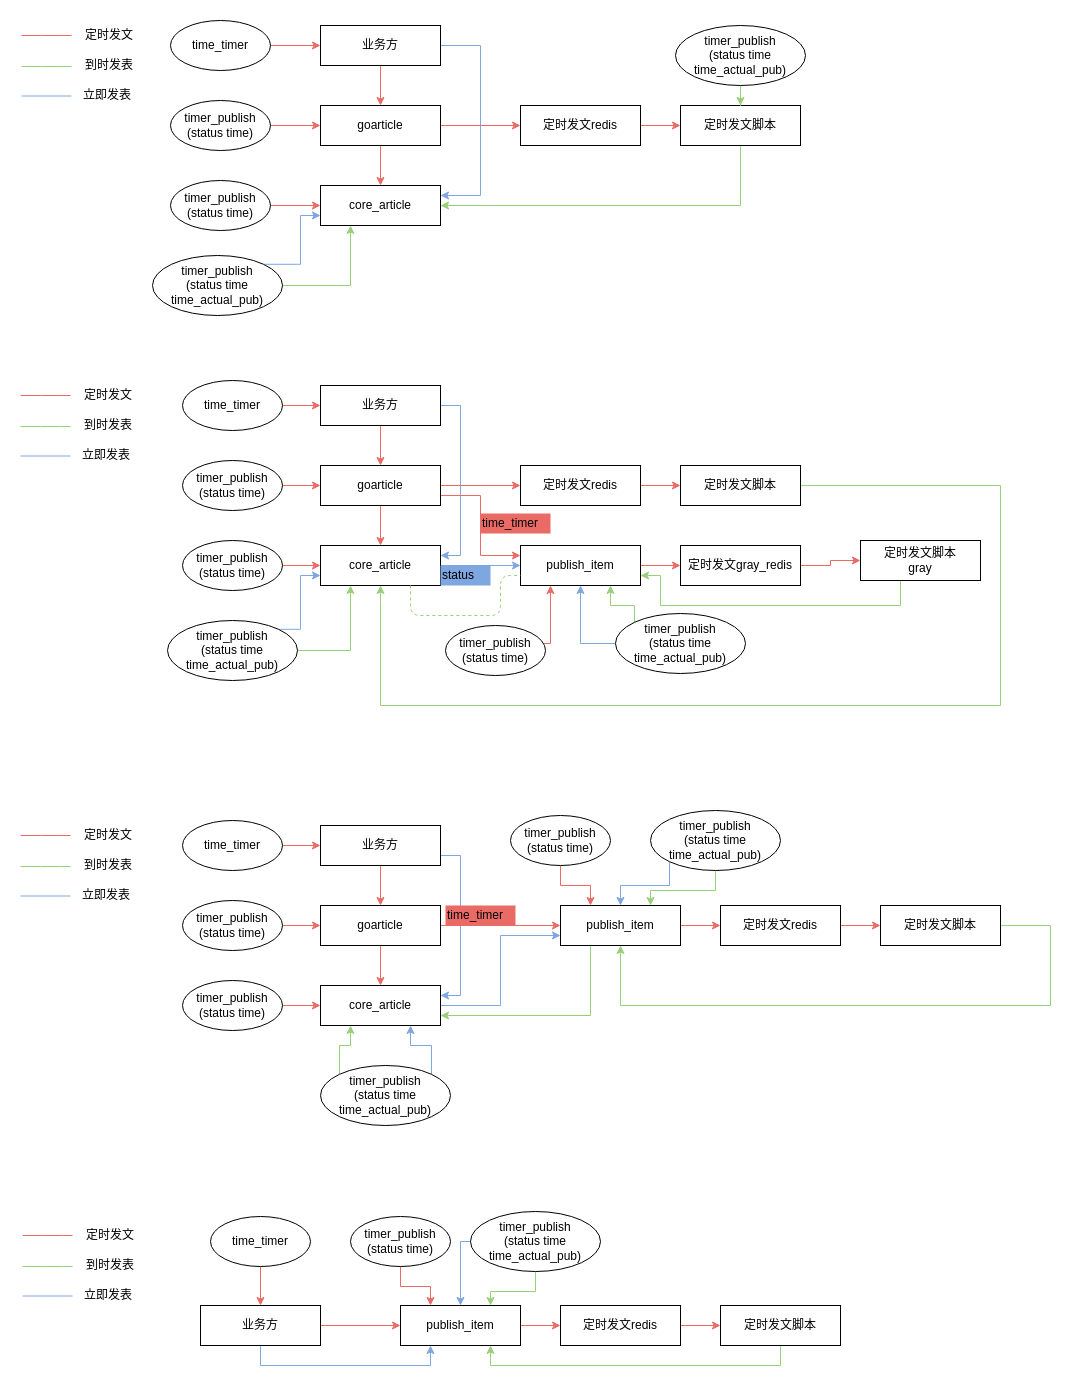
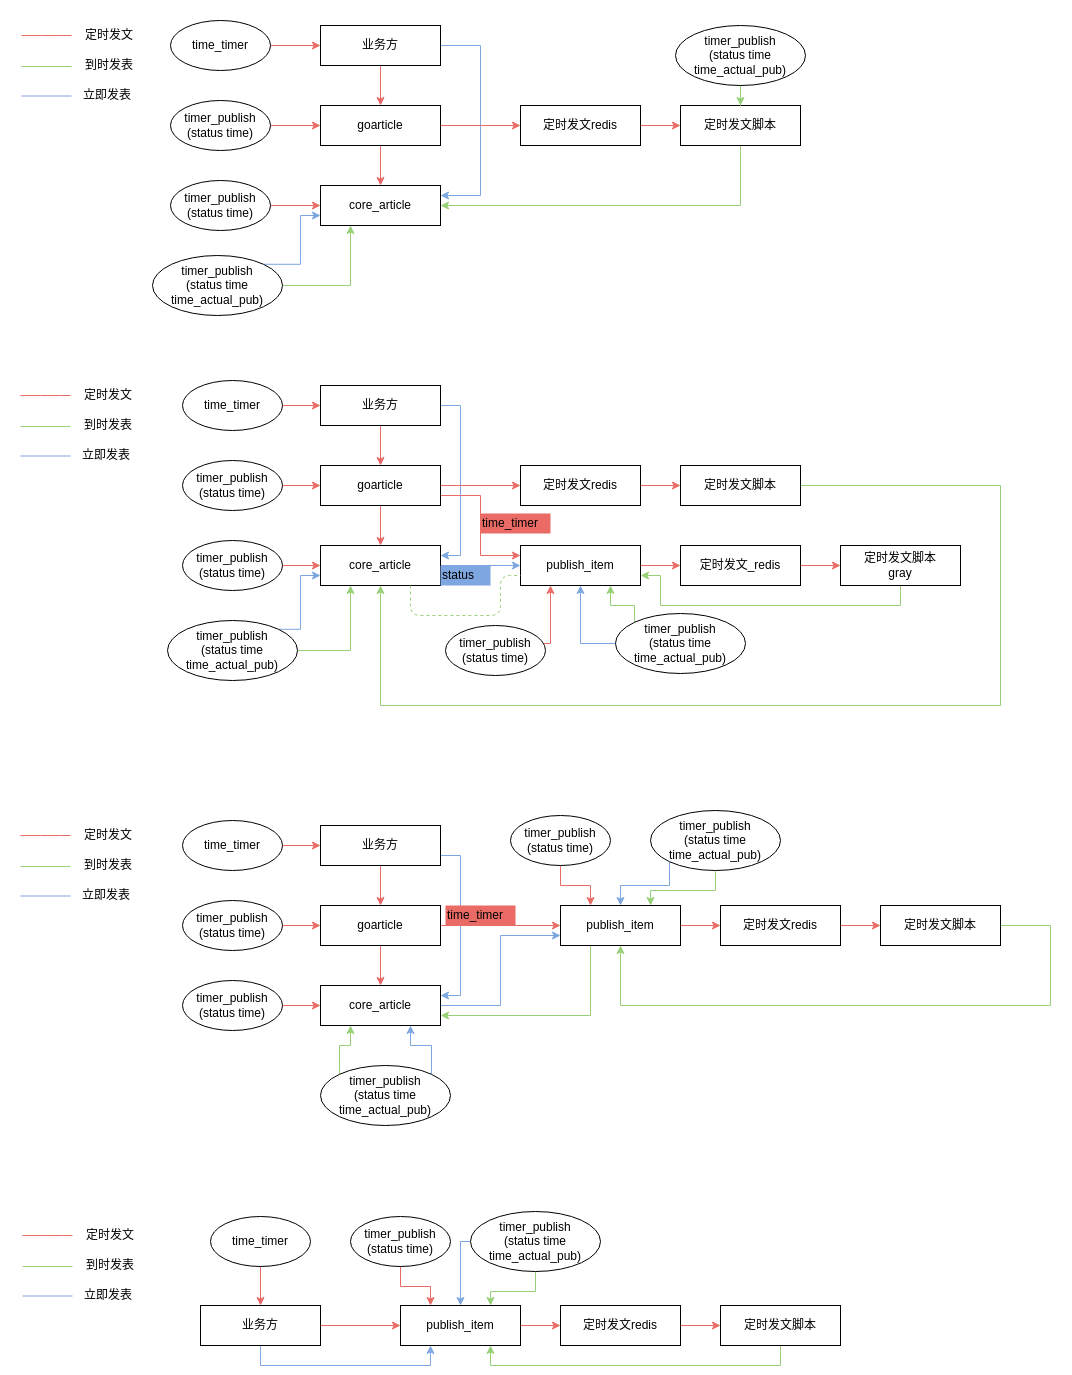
- <mxCell id="48" value="定时发文脚本&lt;br&gt;gray" style="rounded=0;whiteSpace=wrap;html=1;" parent="1" vertex="1"><mxGeometry x="860" y="540" width="120" height="40" as="geometry" /></mxCell>
+ <mxCell id="48" value="定时发文脚本&lt;br&gt;gray" style="rounded=0;whiteSpace=wrap;html=1;" parent="1" vertex="1"><mxGeometry x="840" y="545" width="120" height="40" as="geometry" /></mxCell>
- <mxCell id="46" value="定时发文gray_redis" style="rounded=0;whiteSpace=wrap;html=1;" parent="1" vertex="1"><mxGeometry x="680" y="545" width="120" height="40" as="geometry" /></mxCell>
+ <mxCell id="46" value="定时发文_redis" style="rounded=0;whiteSpace=wrap;html=1;" parent="1" vertex="1"><mxGeometry x="680" y="545" width="120" height="40" as="geometry" /></mxCell>
